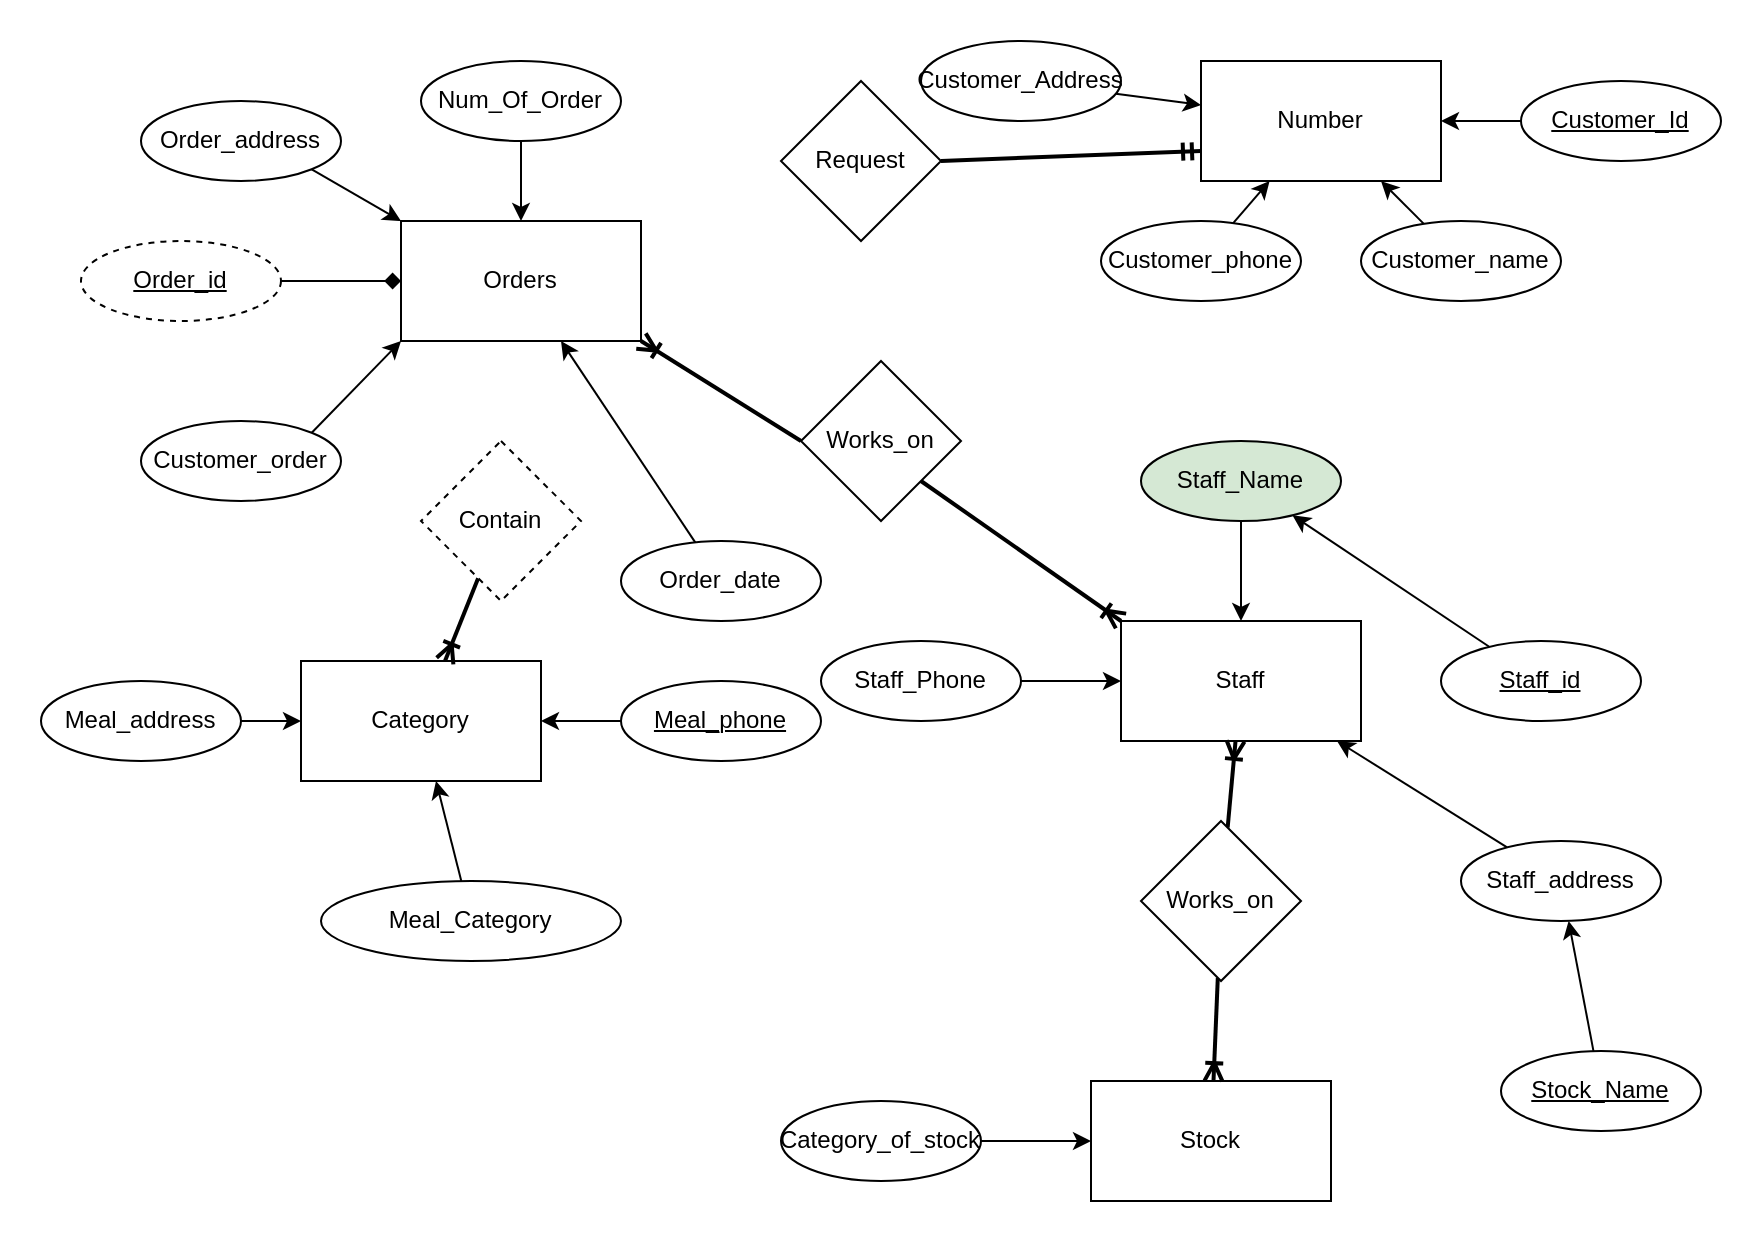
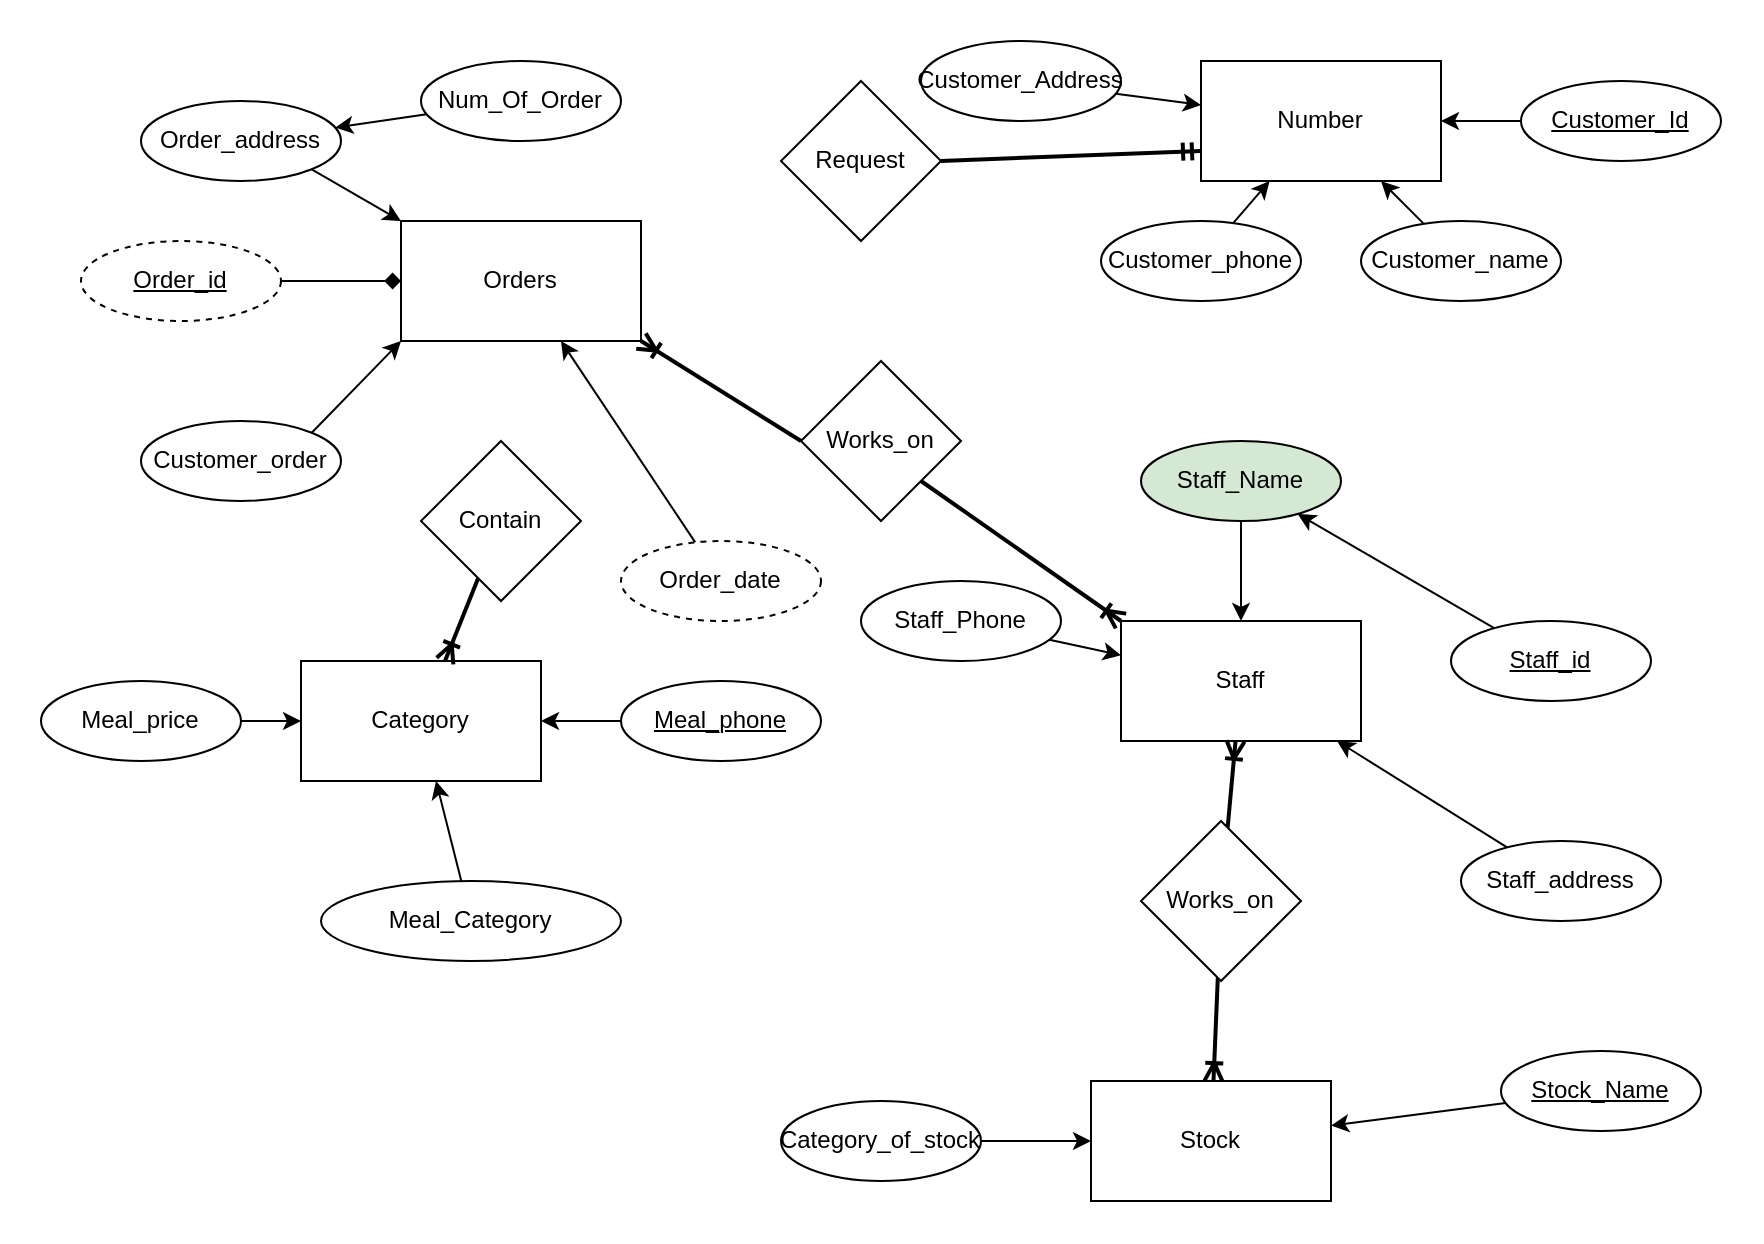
- <mxCell id="12" value="" style="edgeStyle=none;html=1;" edge="1" parent="1" source="13" target="2"><mxGeometry relative="1" as="geometry" /></mxCell>
+ <mxCell id="12" value="" style="edgeStyle=none;html=1;" edge="1" parent="1" source="13" target="19"><mxGeometry relative="1" as="geometry" /></mxCell>
- <mxCell id="46" value="Contain" style="rhombus;whiteSpace=wrap;html=1;dashed=1;" vertex="1" parent="1"><mxGeometry x="210" y="220" width="80" height="80" as="geometry" /></mxCell>
+ <mxCell id="46" value="Contain" style="rhombus;whiteSpace=wrap;html=1;" vertex="1" parent="1"><mxGeometry x="210" y="220" width="80" height="80" as="geometry" /></mxCell>
- <mxCell id="11" value="Order_date" style="ellipse;whiteSpace=wrap;html=1;align=center;" vertex="1" parent="1"><mxGeometry x="310" y="270" width="100" height="40" as="geometry" /></mxCell>
+ <mxCell id="11" value="Order_date" style="ellipse;whiteSpace=wrap;html=1;align=center;dashed=1;" vertex="1" parent="1"><mxGeometry x="310" y="270" width="100" height="40" as="geometry" /></mxCell>
- <mxCell id="31" value="Staff_Phone" style="ellipse;whiteSpace=wrap;html=1;align=center;" vertex="1" parent="1"><mxGeometry x="410" y="320" width="100" height="40" as="geometry" /></mxCell>
+ <mxCell id="31" value="Staff_Phone" style="ellipse;whiteSpace=wrap;html=1;align=center;" vertex="1" parent="1"><mxGeometry x="430" y="290" width="100" height="40" as="geometry" /></mxCell>
- <mxCell id="27" value="&lt;u&gt;Staff_id&lt;/u&gt;" style="ellipse;whiteSpace=wrap;html=1;align=center;" vertex="1" parent="1"><mxGeometry x="720" y="320" width="100" height="40" as="geometry" /></mxCell>
+ <mxCell id="27" value="&lt;u&gt;Staff_id&lt;/u&gt;" style="ellipse;whiteSpace=wrap;html=1;align=center;" vertex="1" parent="1"><mxGeometry x="725" y="310" width="100" height="40" as="geometry" /></mxCell>
- <mxCell id="24" value="Meal_address" style="ellipse;whiteSpace=wrap;html=1;align=center;" vertex="1" parent="1"><mxGeometry y="340" width="100" height="40" as="geometry" x="20" /></mxCell>
+ <mxCell id="24" value="Meal_price" style="ellipse;whiteSpace=wrap;html=1;align=center;" vertex="1" parent="1"><mxGeometry y="340" width="100" height="40" as="geometry" x="20" /></mxCell>
- <mxCell id="39" value="" style="edgeStyle=none;html=1;" edge="1" parent="1" source="40" target="33"><mxGeometry relative="1" as="geometry" /></mxCell>
+ <mxCell id="39" value="" style="edgeStyle=none;html=1;" edge="1" parent="1" source="40" target="38"><mxGeometry relative="1" as="geometry" /></mxCell>
